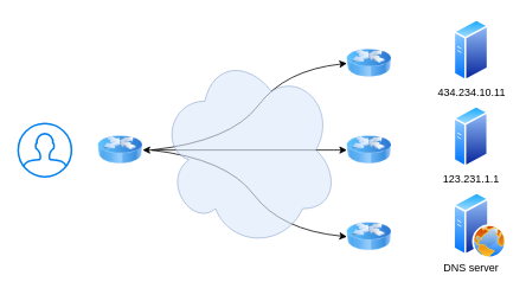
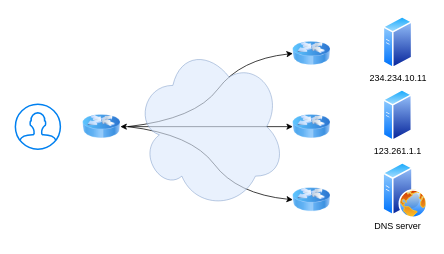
- <mxCell id="8" value="&amp;nbsp;434.234.10.11" style="text;html=1;strokeColor=none;fillColor=none;align=center;verticalAlign=middle;whiteSpace=wrap;rounded=0;" vertex="1" parent="1"><mxGeometry x="489.4" y="88" width="80" height="30" as="geometry" /></mxCell>
+ <mxCell id="8" value="&amp;nbsp;234.234.10.11" style="text;html=1;strokeColor=none;fillColor=none;align=center;verticalAlign=middle;whiteSpace=wrap;rounded=0;" vertex="1" parent="1"><mxGeometry x="489.4" y="88" width="80" height="30" as="geometry" /></mxCell>
- <mxCell id="3" value="123.231.1.1" style="text;html=1;strokeColor=none;fillColor=none;align=center;verticalAlign=middle;whiteSpace=wrap;rounded=0;" vertex="1" parent="1"><mxGeometry x="490" y="185.5" width="80" height="30" as="geometry" /></mxCell>
+ <mxCell id="3" value="123.261.1.1" style="text;html=1;strokeColor=none;fillColor=none;align=center;verticalAlign=middle;whiteSpace=wrap;rounded=0;" vertex="1" parent="1"><mxGeometry x="490" y="185.5" width="80" height="30" as="geometry" /></mxCell>
